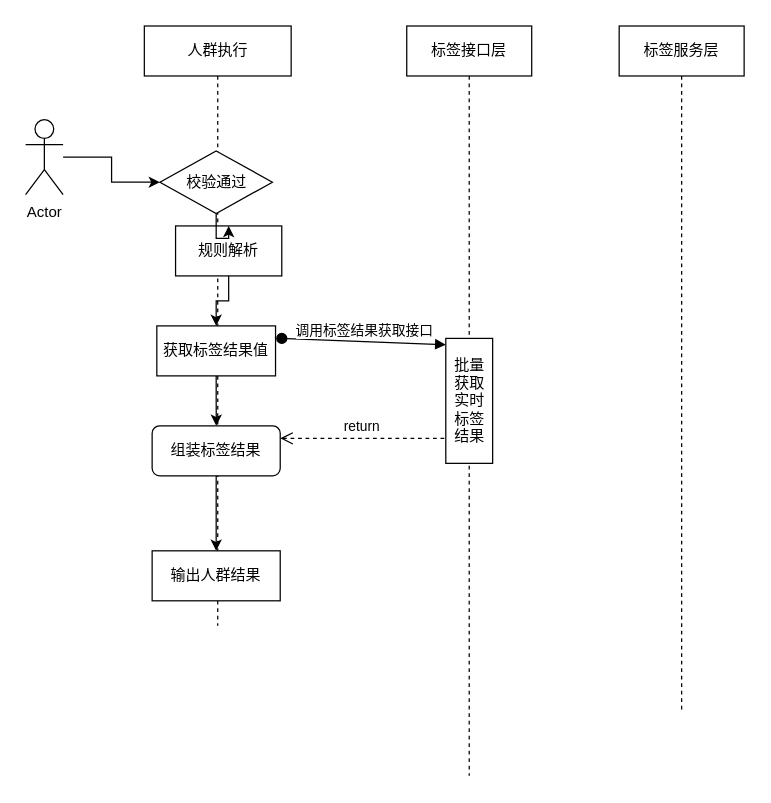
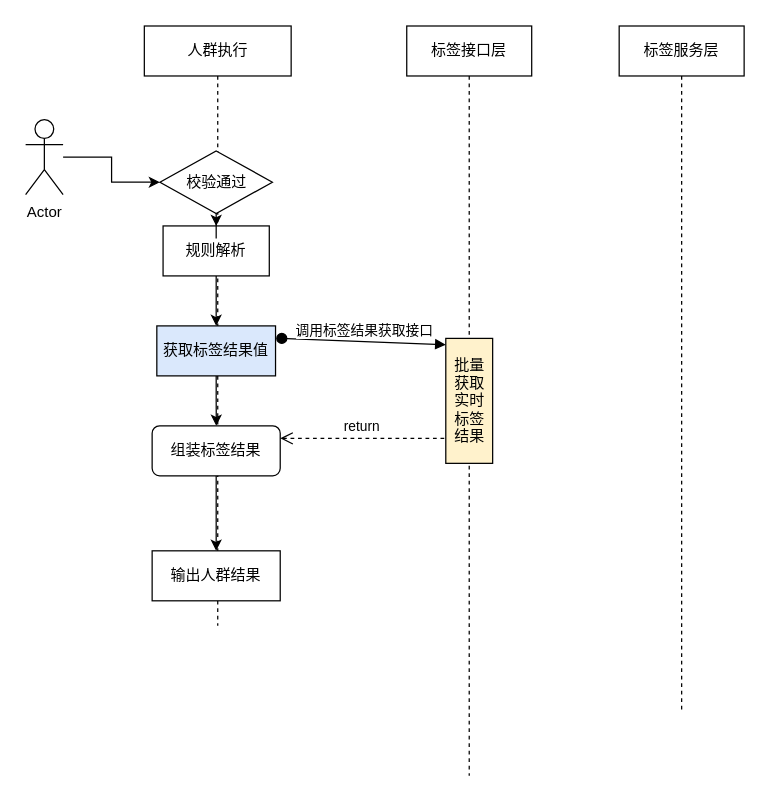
- <mxCell id="6" value="规则解析" style="whiteSpace=wrap;html=1;" vertex="1" parent="4"><mxGeometry x="25" y="160" width="85" height="40" as="geometry" /></mxCell>
+ <mxCell id="6" value="规则解析" style="whiteSpace=wrap;html=1;" vertex="1" parent="4"><mxGeometry x="15" y="160" width="85" height="40" as="geometry" /></mxCell>
- <mxCell id="8" value="获取标签结果值" style="whiteSpace=wrap;html=1;" vertex="1" parent="4"><mxGeometry x="10" y="240" width="95" height="40" as="geometry" /></mxCell>
+ <mxCell id="8" value="获取标签结果值" style="whiteSpace=wrap;html=1;fillColor=#dae8fc;" vertex="1" parent="4"><mxGeometry x="10" y="240" width="95" height="40" as="geometry" /></mxCell>
- <mxCell id="15" value="批量&lt;div&gt;获取&lt;/div&gt;&lt;div&gt;实时&lt;/div&gt;&lt;div&gt;标签&lt;/div&gt;&lt;div&gt;结果&lt;/div&gt;" style="html=1;points=[[0,0,0,0,5],[0,1,0,0,-5],[1,0,0,0,5],[1,1,0,0,-5]];perimeter=orthogonalPerimeter;outlineConnect=0;targetShapes=umlLifeline;portConstraint=eastwest;newEdgeStyle={&quot;curved&quot;:0,&quot;rounded&quot;:0};" vertex="1" parent="14"><mxGeometry x="31.25" y="250" width="37.5" height="100" as="geometry" /></mxCell>
+ <mxCell id="15" value="批量&lt;div&gt;获取&lt;/div&gt;&lt;div&gt;实时&lt;/div&gt;&lt;div&gt;标签&lt;/div&gt;&lt;div&gt;结果&lt;/div&gt;" style="html=1;points=[[0,0,0,0,5],[0,1,0,0,-5],[1,0,0,0,5],[1,1,0,0,-5]];perimeter=orthogonalPerimeter;outlineConnect=0;targetShapes=umlLifeline;portConstraint=eastwest;newEdgeStyle={&quot;curved&quot;:0,&quot;rounded&quot;:0};fillColor=#fff2cc;" vertex="1" parent="14"><mxGeometry x="31.25" y="250" width="37.5" height="100" as="geometry" /></mxCell>
